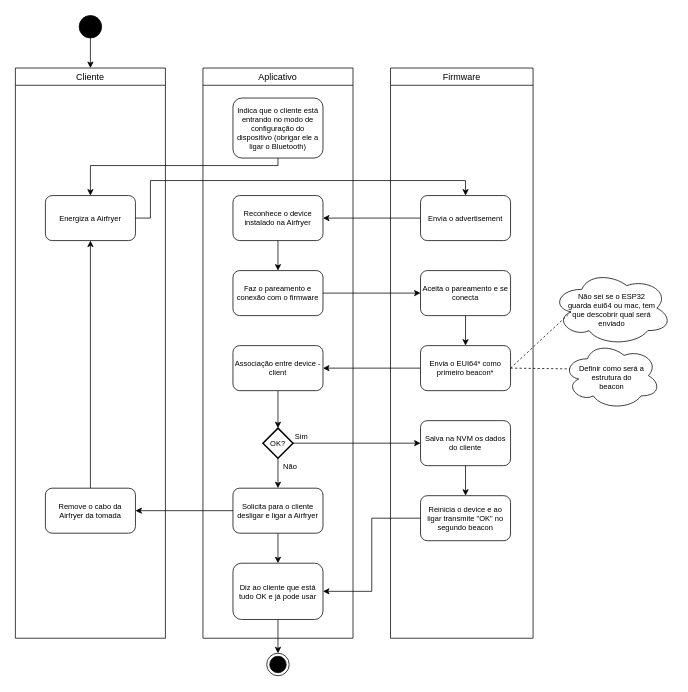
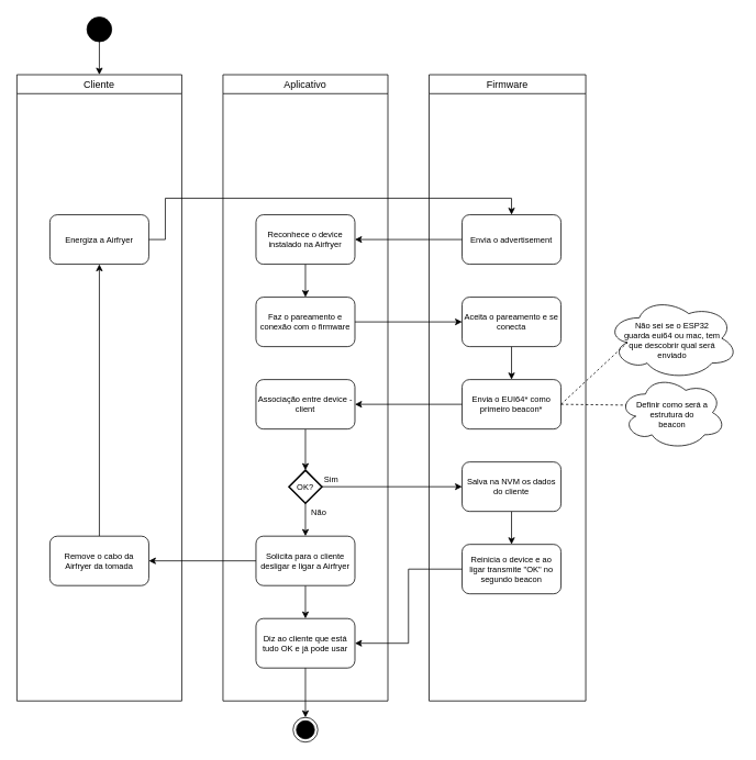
- <mxCell id="38" value="Indica que o cliente está entrando no modo de configuração do dispositivo (obrigar ele a ligar o Bluetooth)" style="rounded=1;whiteSpace=wrap;html=1;strokeColor=default;align=center;verticalAlign=middle;fontFamily=Helvetica;fontSize=10;fontColor=default;fillColor=default;" vertex="1" parent="5"><mxGeometry x="40" y="40" width="120" height="80" as="geometry" /></mxCell>
- <mxCell id="37" style="edgeStyle=orthogonalEdgeStyle;rounded=0;orthogonalLoop=1;jettySize=auto;html=1;entryX=0.5;entryY=0;entryDx=0;entryDy=0;" edge="1" parent="5" source="38" target="6"><mxGeometry relative="1" as="geometry"><Array as="points"><mxPoint x="100" y="130" /><mxPoint x="-150" y="130" /></Array></mxGeometry></mxCell>
- <mxCell id="17" value="Diz ao cliente que está tudo OK e já pode usar" style="rounded=1;whiteSpace=wrap;html=1;strokeColor=default;align=center;verticalAlign=middle;fontFamily=Helvetica;fontSize=10;fontColor=default;fillColor=default;" parent="5" vertex="1"><mxGeometry x="40" y="660" width="120" height="75" as="geometry" /></mxCell>
+ <mxCell id="17" value="Diz ao cliente que está tudo OK e já pode usar" style="rounded=1;whiteSpace=wrap;html=1;strokeColor=default;align=center;verticalAlign=middle;fontFamily=Helvetica;fontSize=10;fontColor=default;fillColor=default;" parent="5" vertex="1"><mxGeometry x="40" y="660" width="120" height="60" as="geometry" /></mxCell>
